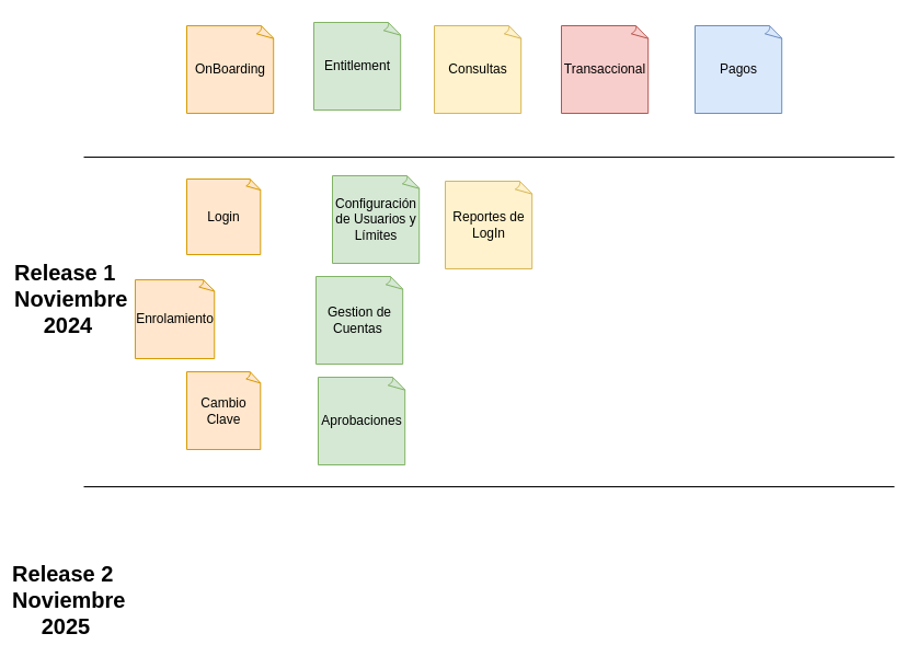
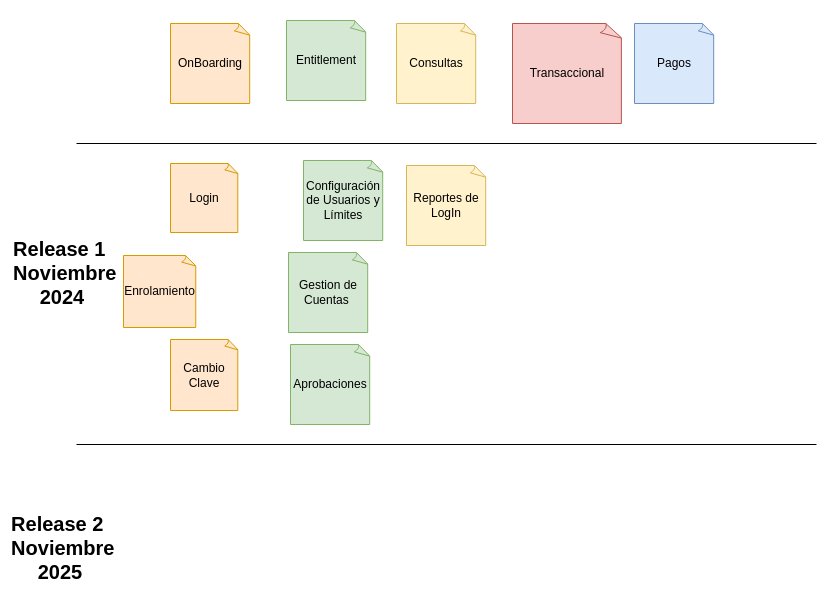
- <mxCell id="6" value="Transaccional" style="whiteSpace=wrap;html=1;shape=mxgraph.basic.document;fillColor=#f8cecc;strokeColor=#b85450;" vertex="1" parent="1"><mxGeometry x="512" y="23" width="80" height="80" as="geometry" /></mxCell>
+ <mxCell id="6" value="Transaccional" style="whiteSpace=wrap;html=1;shape=mxgraph.basic.document;fillColor=#f8cecc;strokeColor=#b85450;" vertex="1" parent="1"><mxGeometry x="512" y="23" width="110" height="100" as="geometry" /></mxCell>
